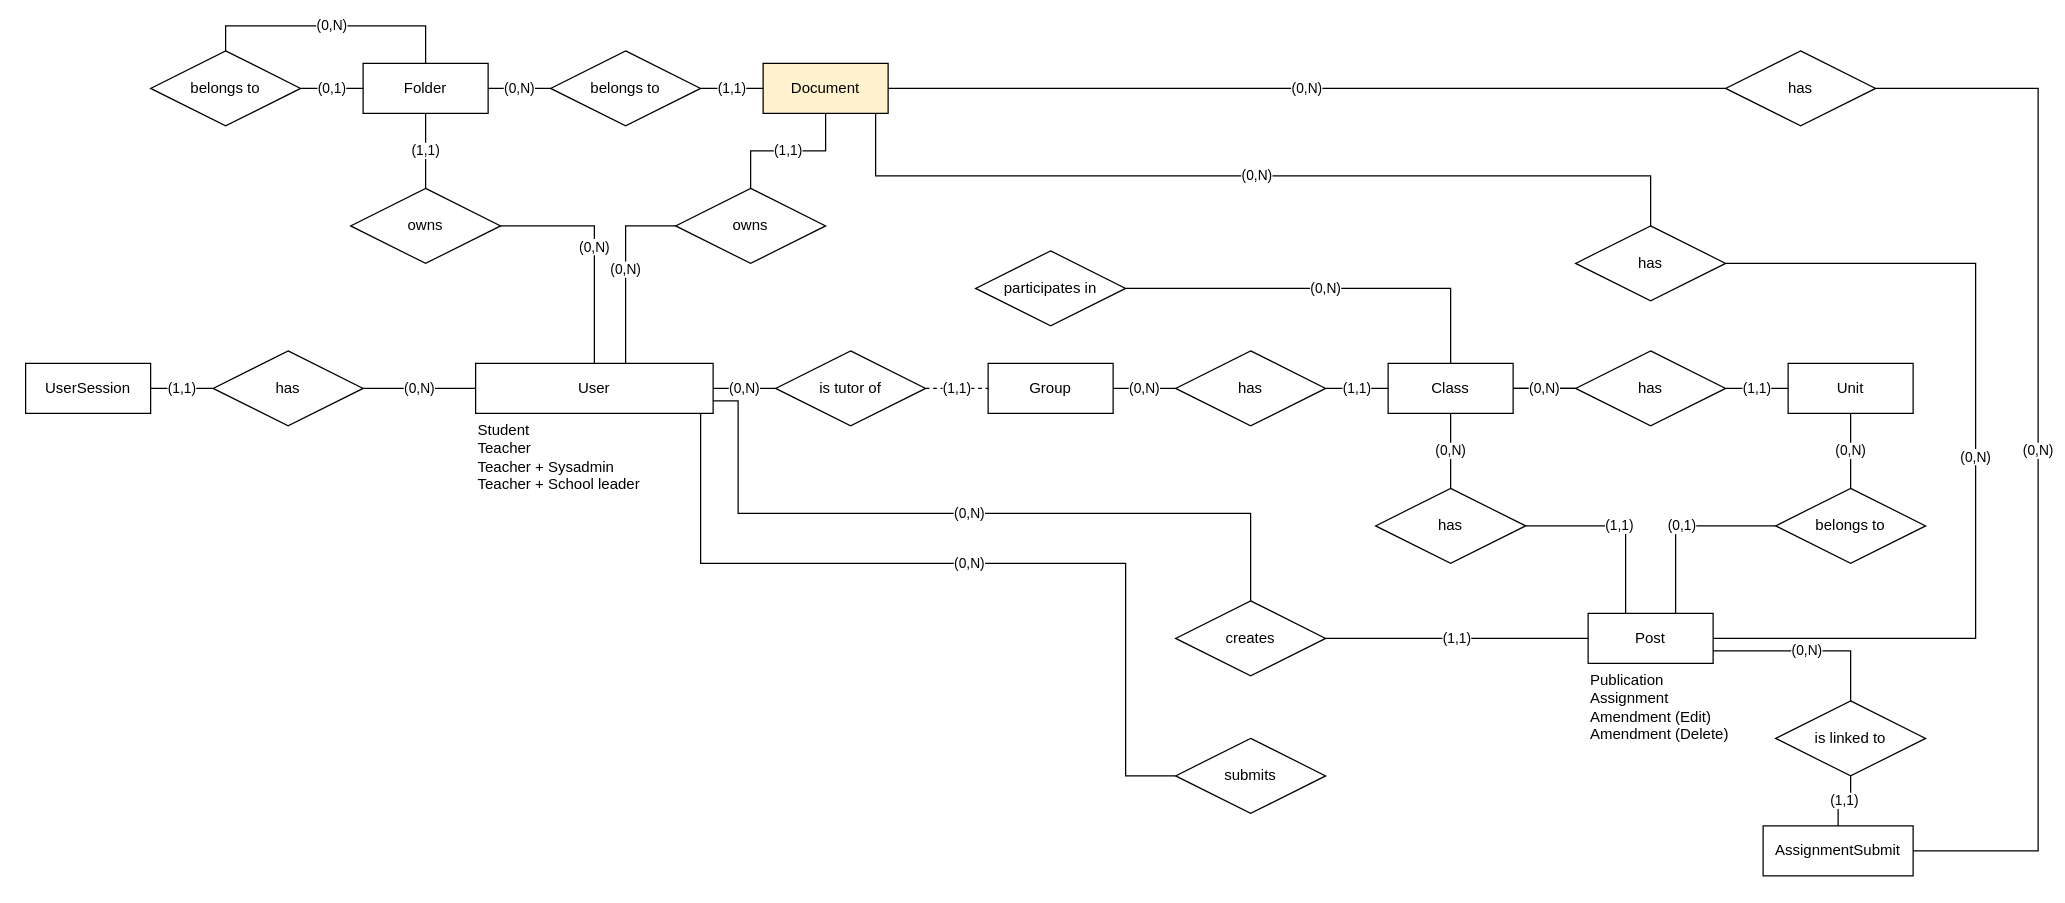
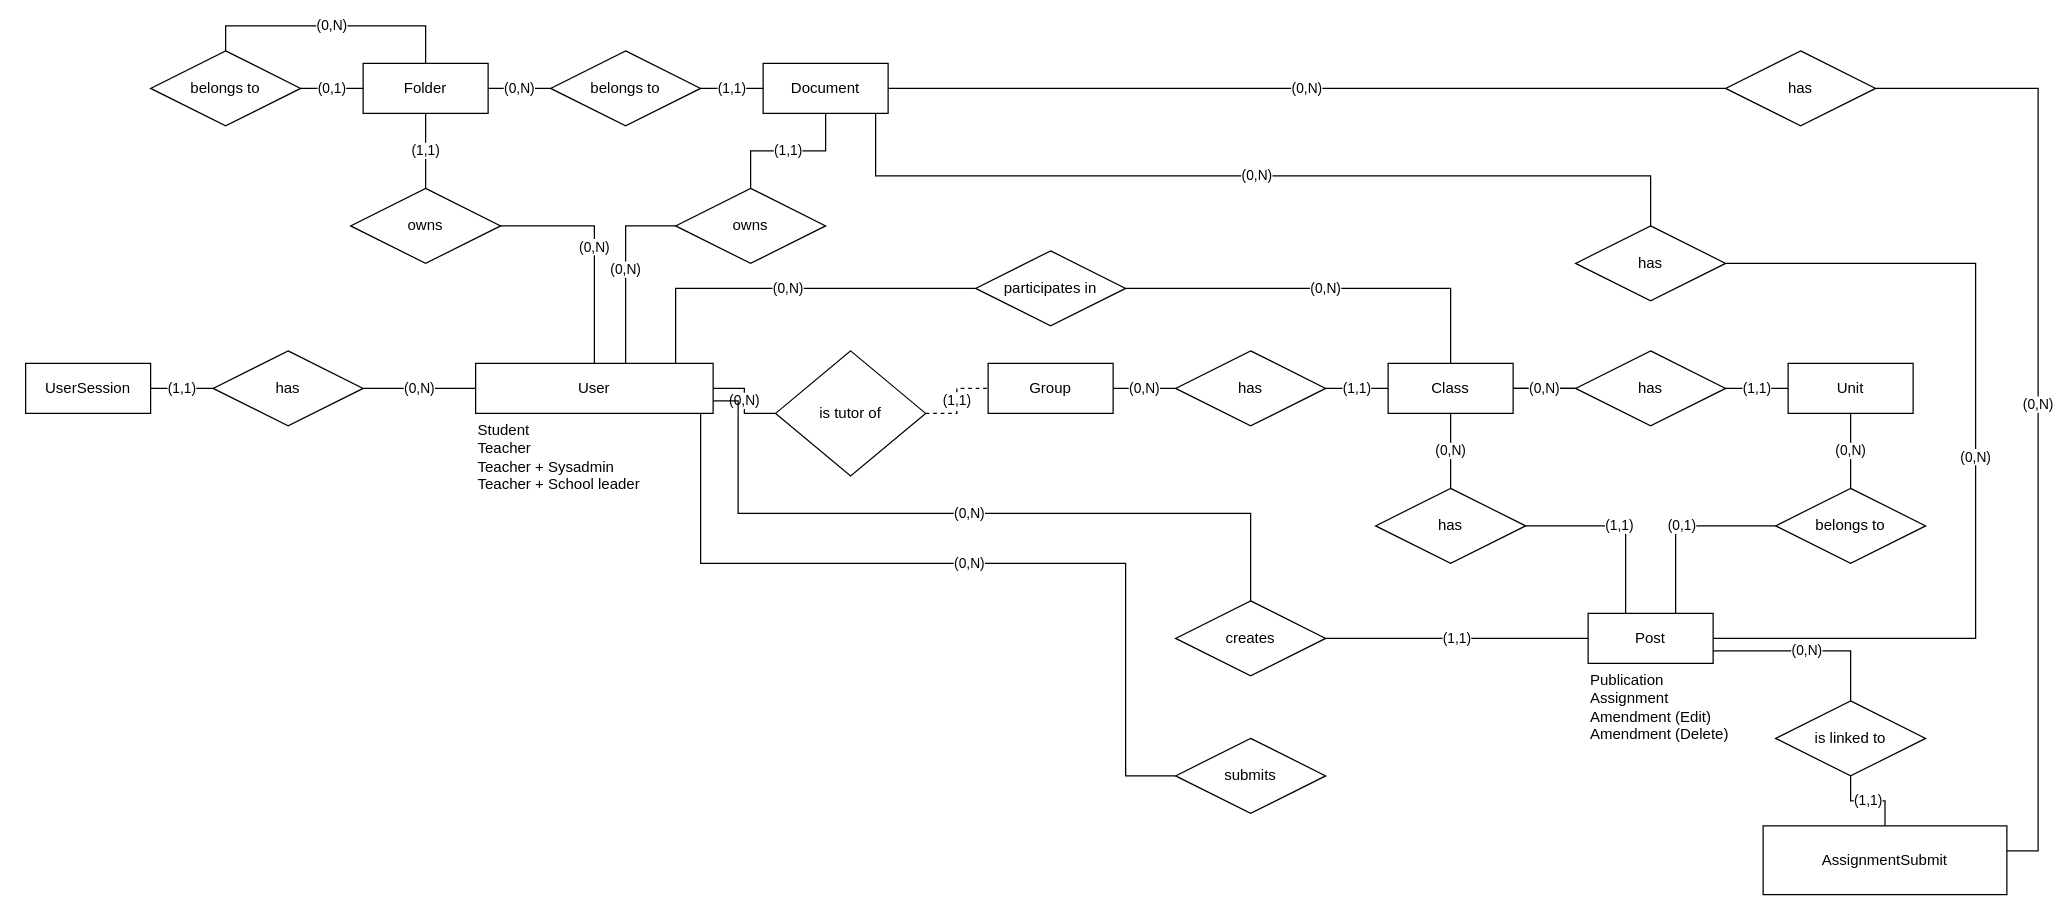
- <mxCell id="14" value="Document" style="whiteSpace=wrap;html=1;align=center;fillColor=#fff2cc;" parent="1" vertex="1"><mxGeometry x="610" y="50" width="100" height="40" as="geometry" /></mxCell>
+ <mxCell id="14" value="Document" style="whiteSpace=wrap;html=1;align=center;" parent="1" vertex="1"><mxGeometry x="610" y="50" width="100" height="40" as="geometry" /></mxCell>
+ <mxCell id="5" value="(0,N)" style="edgeStyle=orthogonalEdgeStyle;rounded=0;orthogonalLoop=1;jettySize=auto;html=1;endArrow=none;endFill=0;" parent="1" source="6" target="45" edge="1"><mxGeometry relative="1" as="geometry"><Array as="points"><mxPoint x="540" y="230" /></Array></mxGeometry></mxCell>
- <mxCell id="24" value="is tutor of" style="shape=rhombus;perimeter=rhombusPerimeter;whiteSpace=wrap;html=1;align=center;" parent="1" vertex="1"><mxGeometry x="620" y="280" width="120" height="60" as="geometry" /></mxCell>
+ <mxCell id="24" value="is tutor of" style="shape=rhombus;perimeter=rhombusPerimeter;whiteSpace=wrap;html=1;align=center;" parent="1" vertex="1"><mxGeometry x="620" y="280" width="120" height="100" as="geometry" /></mxCell>
- <mxCell id="51" value="AssignmentSubmit" style="whiteSpace=wrap;html=1;align=center;" vertex="1" parent="1"><mxGeometry x="1410" y="660" width="120" height="40" as="geometry" /></mxCell>
+ <mxCell id="51" value="AssignmentSubmit" style="whiteSpace=wrap;html=1;align=center;" vertex="1" parent="1"><mxGeometry x="1410" y="660" width="195" height="55" as="geometry" /></mxCell>
